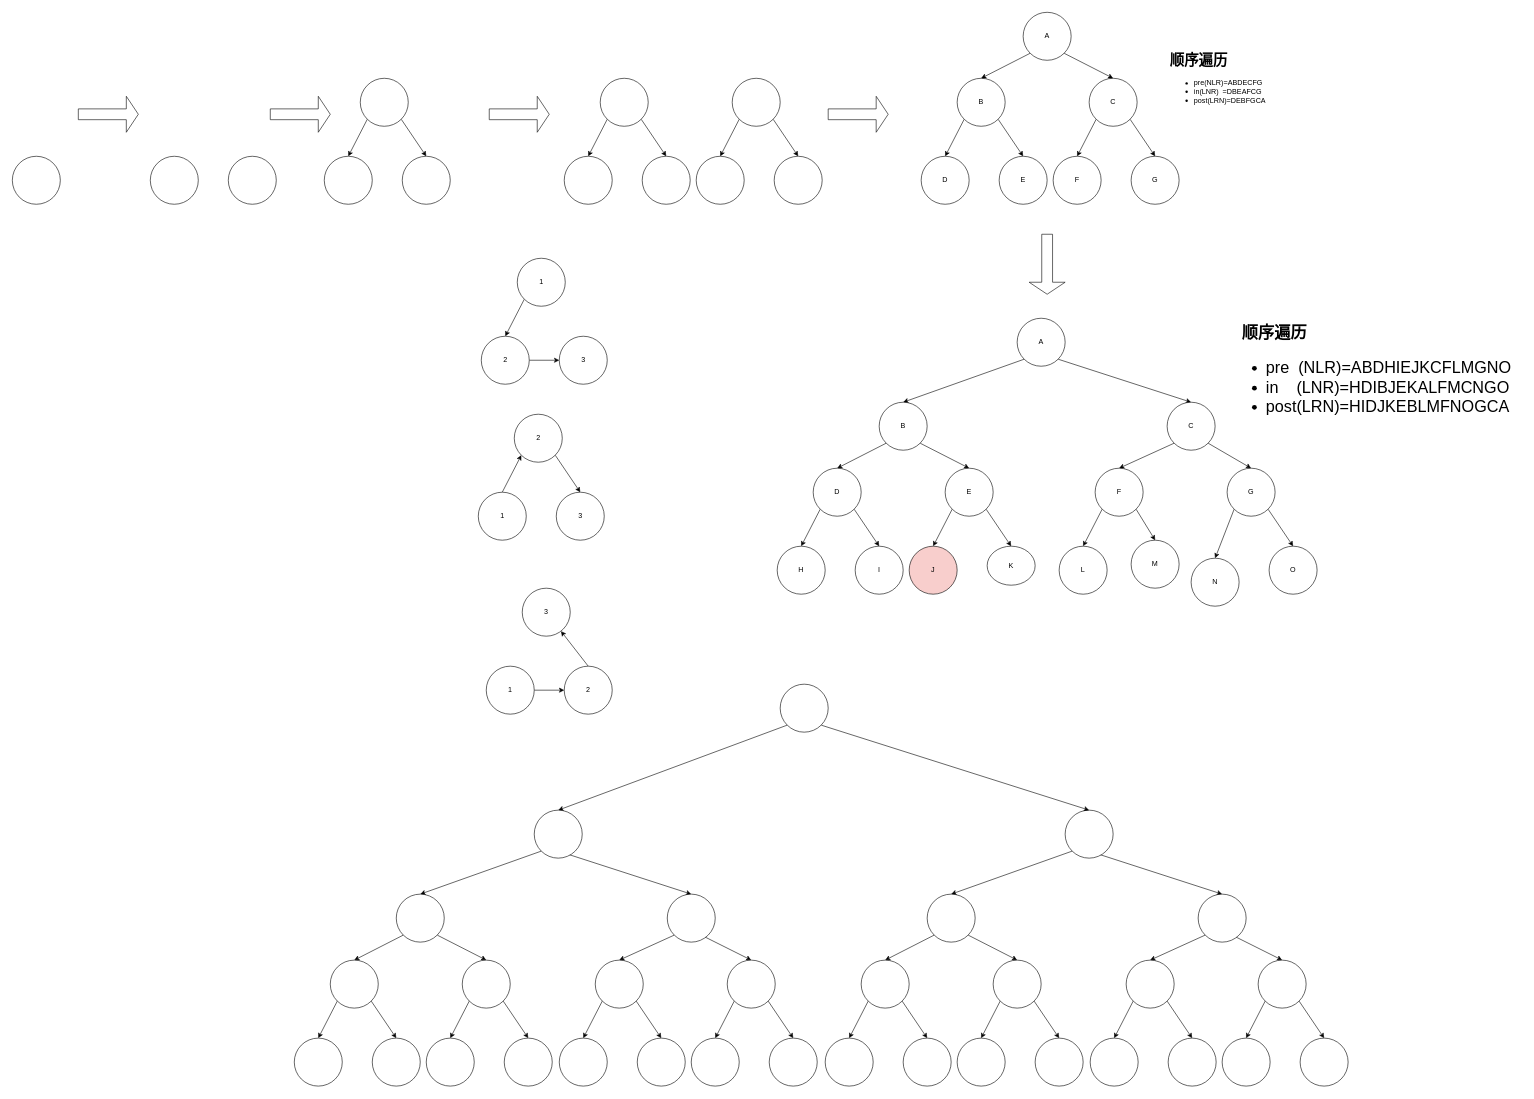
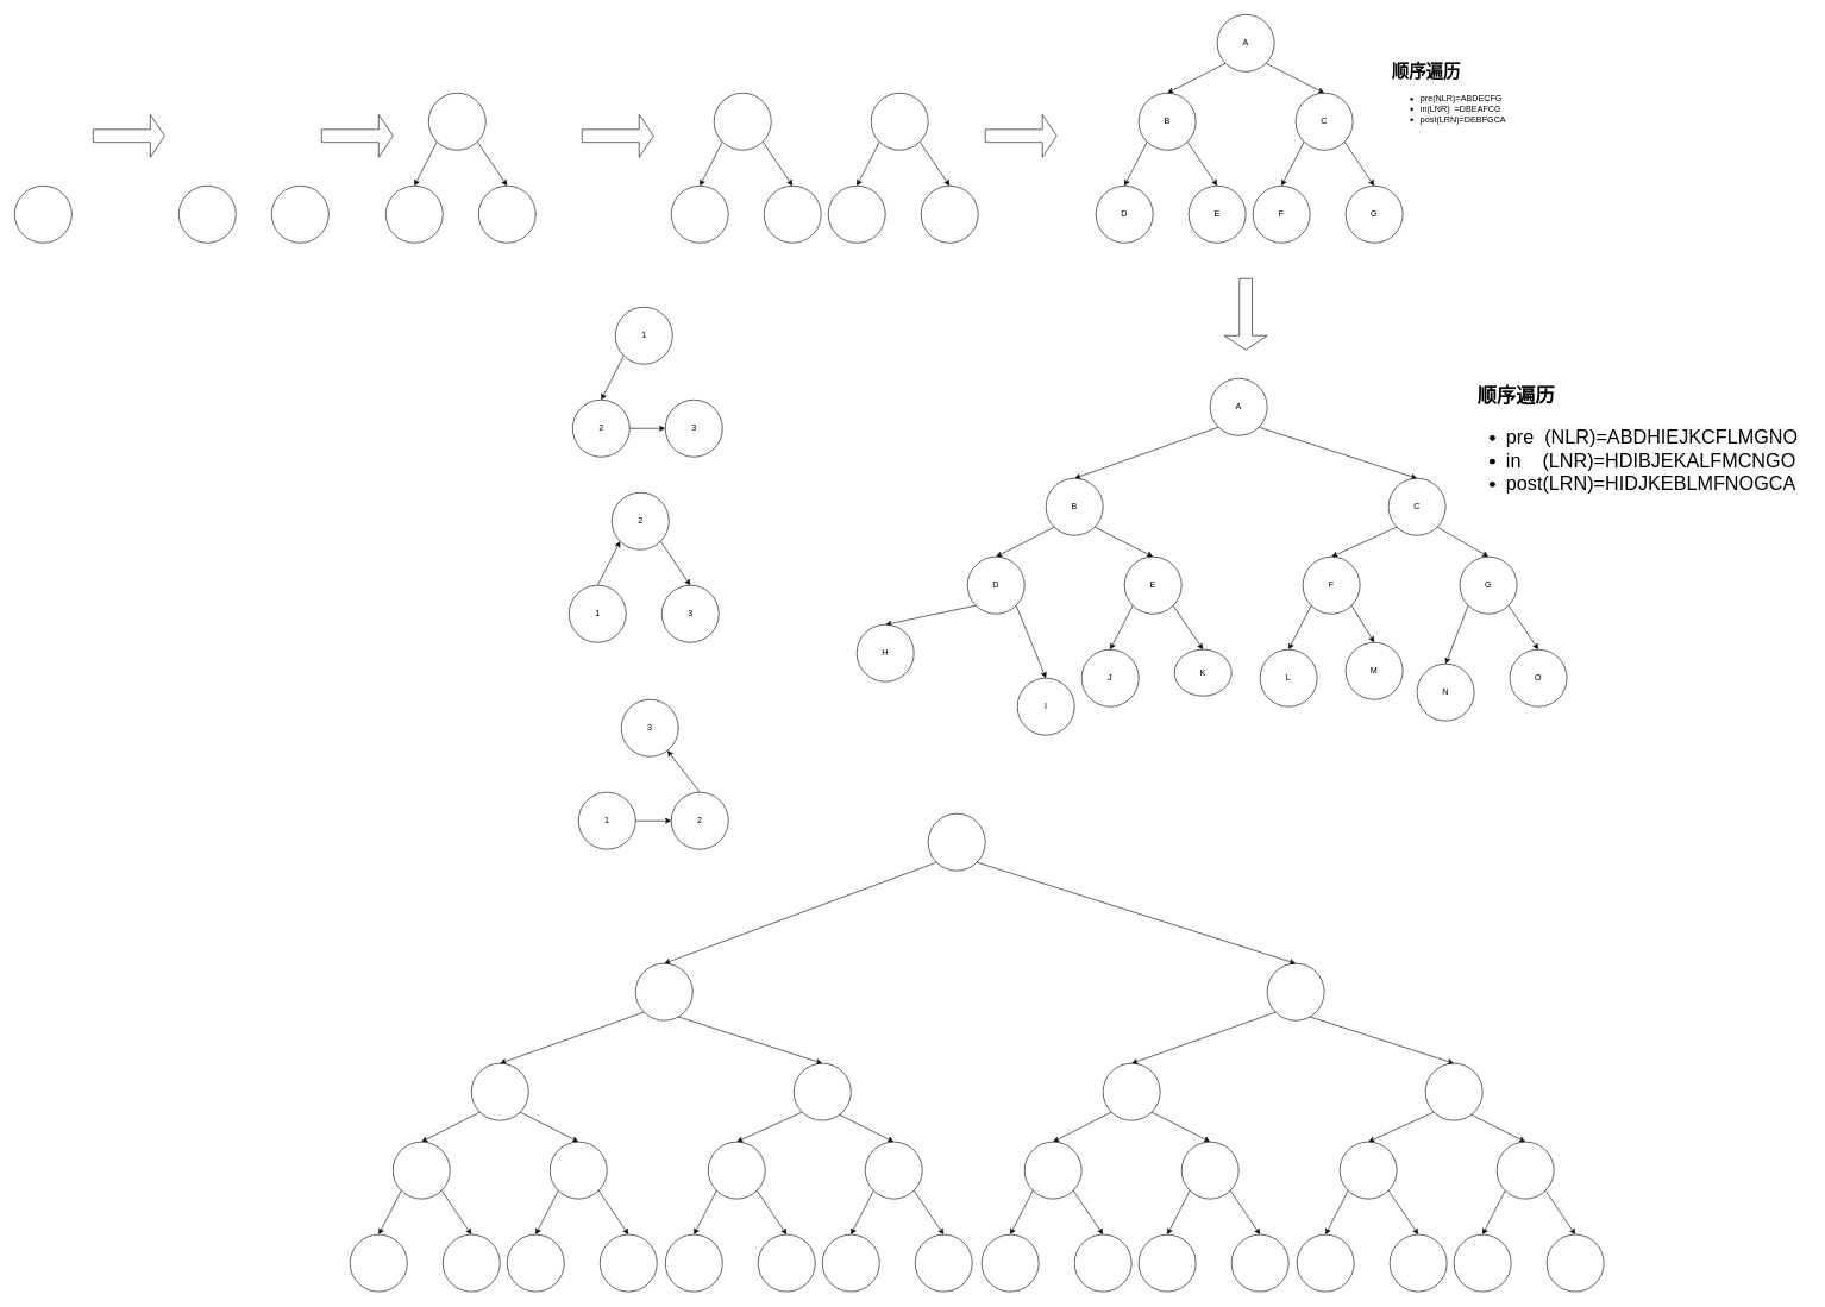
- <mxCell id="19" value="H" style="ellipse;whiteSpace=wrap;html=1;aspect=fixed;" parent="1" vertex="1"><mxGeometry x="1295" y="910" width="80" height="80" as="geometry" /></mxCell>
+ <mxCell id="19" value="H" style="ellipse;whiteSpace=wrap;html=1;aspect=fixed;" parent="1" vertex="1"><mxGeometry x="1200" y="875" width="80" height="80" as="geometry" /></mxCell>
- <mxCell id="20" value="I" style="ellipse;whiteSpace=wrap;html=1;aspect=fixed;" parent="1" vertex="1"><mxGeometry x="1425" y="910" width="80" height="80" as="geometry" /></mxCell>
+ <mxCell id="20" value="I" style="ellipse;whiteSpace=wrap;html=1;aspect=fixed;" parent="1" vertex="1"><mxGeometry x="1425" y="950" width="80" height="80" as="geometry" /></mxCell>
- <mxCell id="14" value="J" style="ellipse;whiteSpace=wrap;html=1;aspect=fixed;fillColor=#f8cecc;" parent="1" vertex="1"><mxGeometry x="1515" y="910" width="80" height="80" as="geometry" /></mxCell>
+ <mxCell id="14" value="J" style="ellipse;whiteSpace=wrap;html=1;aspect=fixed;" parent="1" vertex="1"><mxGeometry x="1515" y="910" width="80" height="80" as="geometry" /></mxCell>
